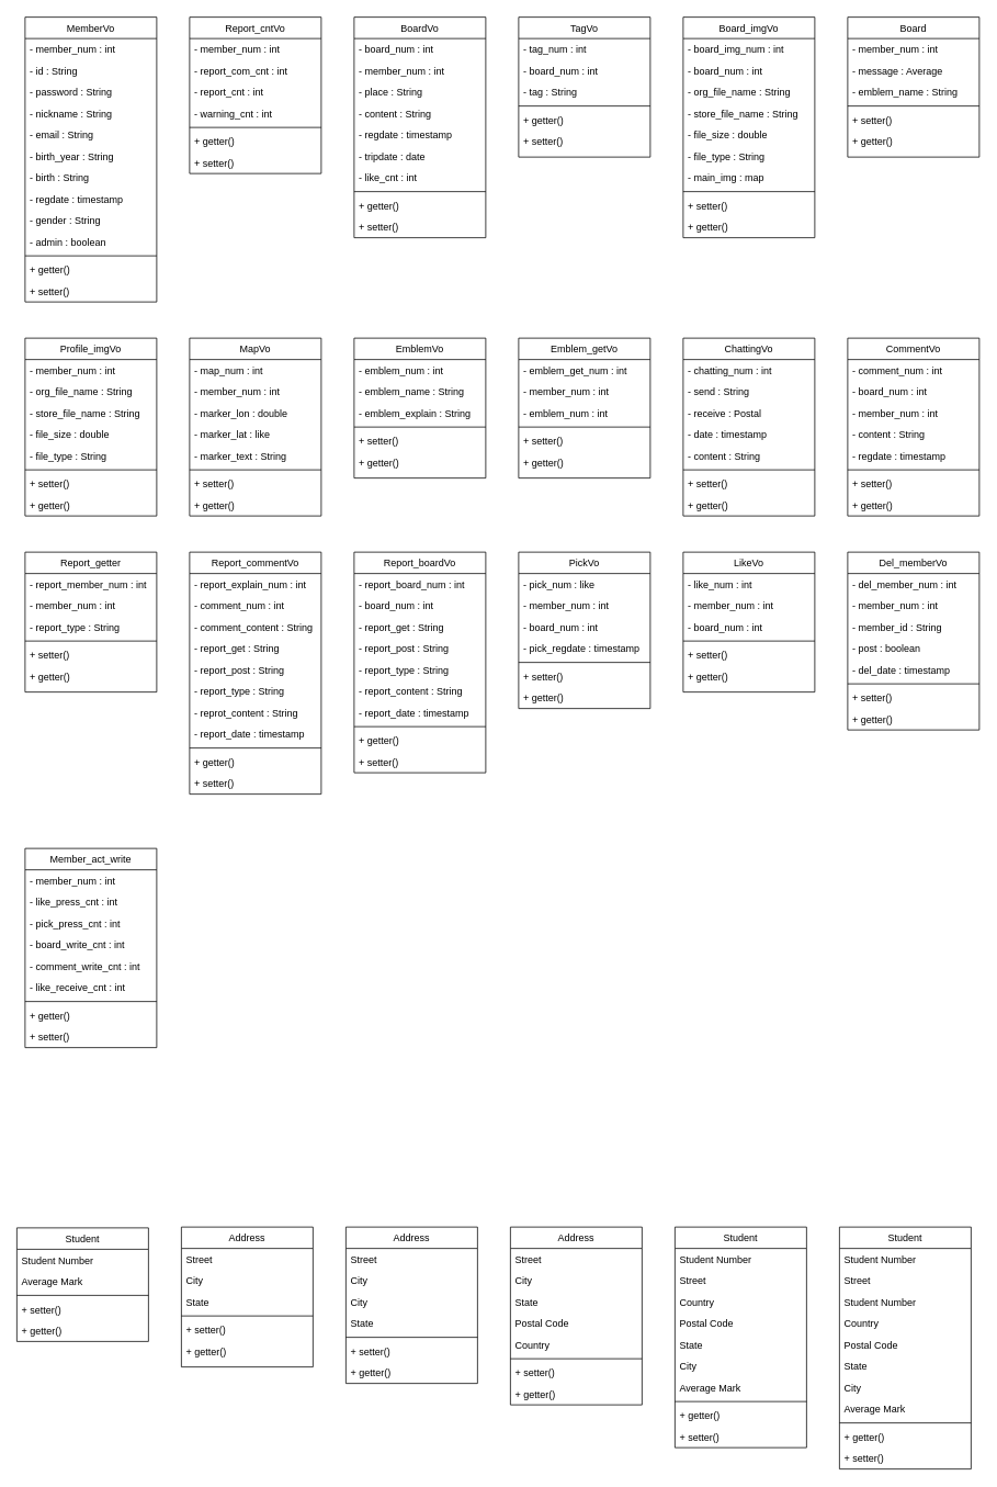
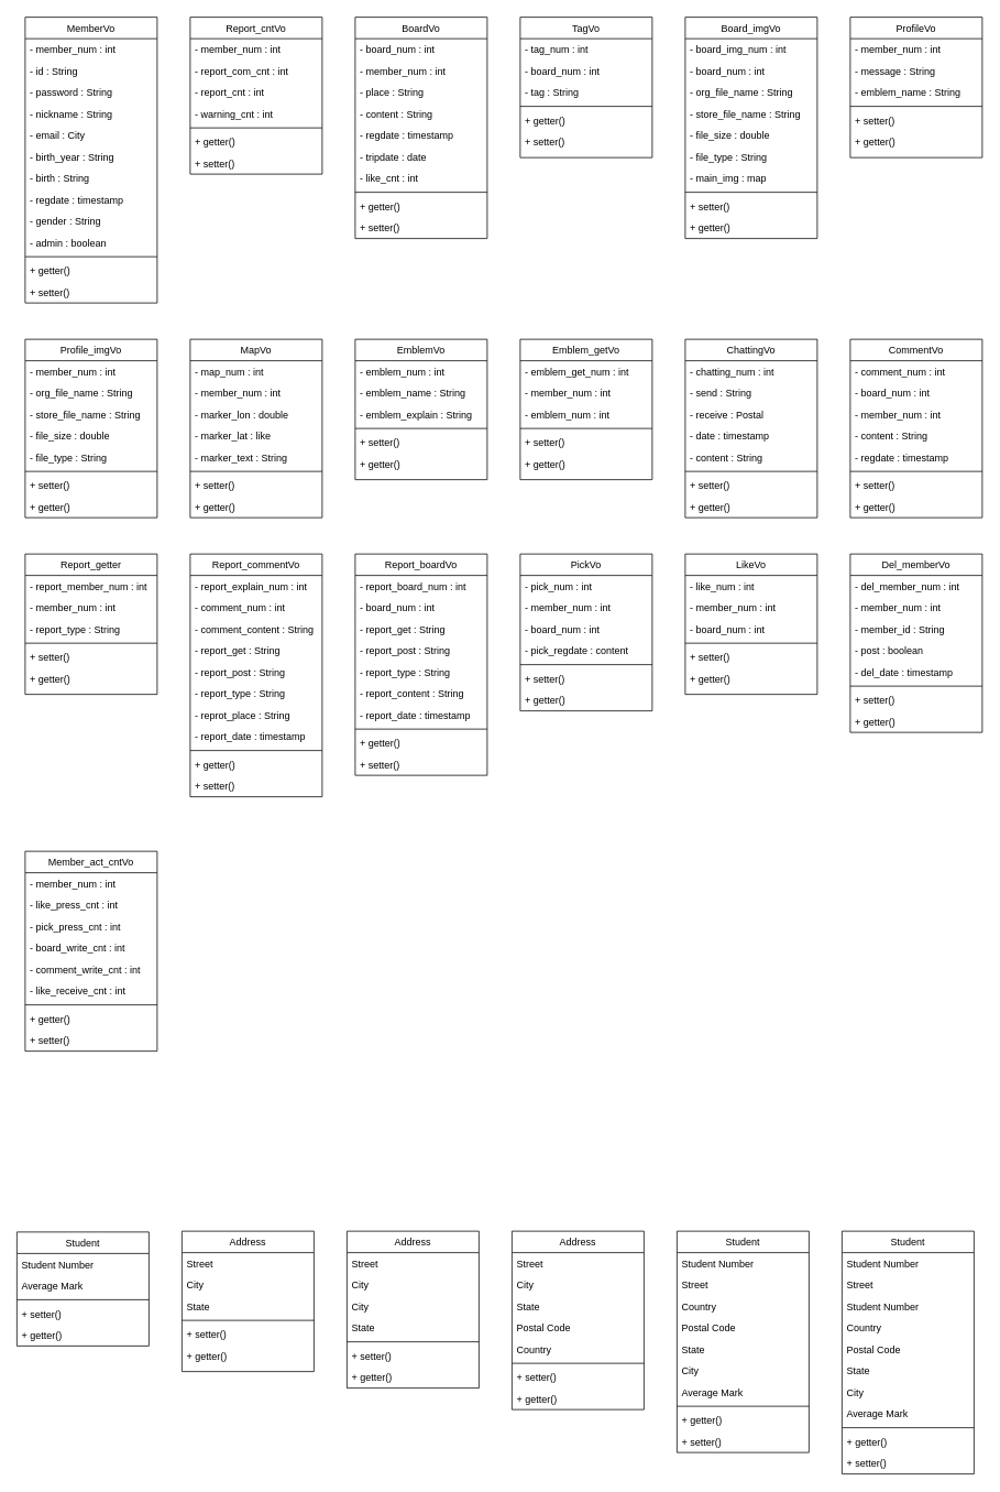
- <mxCell id="106" value="Board" style="swimlane;fontStyle=0;align=center;verticalAlign=top;childLayout=stackLayout;horizontal=1;startSize=26;horizontalStack=0;resizeParent=1;resizeLast=0;collapsible=1;marginBottom=0;rounded=0;shadow=0;strokeWidth=1;" parent="1" vertex="1"><mxGeometry x="1030" y="20" width="160" height="170" as="geometry"><mxRectangle x="550" y="140" width="160" height="26" as="alternateBounds" /></mxGeometry></mxCell>
+ <mxCell id="106" value="ProfileVo" style="swimlane;fontStyle=0;align=center;verticalAlign=top;childLayout=stackLayout;horizontal=1;startSize=26;horizontalStack=0;resizeParent=1;resizeLast=0;collapsible=1;marginBottom=0;rounded=0;shadow=0;strokeWidth=1;" parent="1" vertex="1"><mxGeometry x="1030" y="20" width="160" height="170" as="geometry"><mxRectangle x="550" y="140" width="160" height="26" as="alternateBounds" /></mxGeometry></mxCell>
- <mxCell id="108" value="- message : Average" style="text;align=left;verticalAlign=top;spacingLeft=4;spacingRight=4;overflow=hidden;rotatable=0;points=[[0,0.5],[1,0.5]];portConstraint=eastwest;rounded=0;shadow=0;html=0;" parent="106" vertex="1"><mxGeometry y="52" width="160" height="26" as="geometry" /></mxCell>
+ <mxCell id="108" value="- message : String" style="text;align=left;verticalAlign=top;spacingLeft=4;spacingRight=4;overflow=hidden;rotatable=0;points=[[0,0.5],[1,0.5]];portConstraint=eastwest;rounded=0;shadow=0;html=0;" parent="106" vertex="1"><mxGeometry y="52" width="160" height="26" as="geometry" /></mxCell>
- <mxCell id="7" value="- email : String" style="text;align=left;verticalAlign=top;spacingLeft=4;spacingRight=4;overflow=hidden;rotatable=0;points=[[0,0.5],[1,0.5]];portConstraint=eastwest;rounded=0;shadow=0;html=0;" parent="2" vertex="1"><mxGeometry y="130" width="160" height="26" as="geometry" /></mxCell>
+ <mxCell id="7" value="- email : City" style="text;align=left;verticalAlign=top;spacingLeft=4;spacingRight=4;overflow=hidden;rotatable=0;points=[[0,0.5],[1,0.5]];portConstraint=eastwest;rounded=0;shadow=0;html=0;" parent="2" vertex="1"><mxGeometry y="130" width="160" height="26" as="geometry" /></mxCell>
- <mxCell id="194" value="- pick_num : like" style="text;align=left;verticalAlign=top;spacingLeft=4;spacingRight=4;overflow=hidden;rotatable=0;points=[[0,0.5],[1,0.5]];portConstraint=eastwest;" parent="193" vertex="1"><mxGeometry y="26" width="160" height="26" as="geometry" /></mxCell>
+ <mxCell id="194" value="- pick_num : int" style="text;align=left;verticalAlign=top;spacingLeft=4;spacingRight=4;overflow=hidden;rotatable=0;points=[[0,0.5],[1,0.5]];portConstraint=eastwest;" parent="193" vertex="1"><mxGeometry y="26" width="160" height="26" as="geometry" /></mxCell>
- <mxCell id="197" value="- pick_regdate : timestamp" style="text;align=left;verticalAlign=top;spacingLeft=4;spacingRight=4;overflow=hidden;rotatable=0;points=[[0,0.5],[1,0.5]];portConstraint=eastwest;rounded=0;shadow=0;html=0;" parent="193" vertex="1"><mxGeometry y="104" width="160" height="26" as="geometry" /></mxCell>
+ <mxCell id="197" value="- pick_regdate : content" style="text;align=left;verticalAlign=top;spacingLeft=4;spacingRight=4;overflow=hidden;rotatable=0;points=[[0,0.5],[1,0.5]];portConstraint=eastwest;rounded=0;shadow=0;html=0;" parent="193" vertex="1"><mxGeometry y="104" width="160" height="26" as="geometry" /></mxCell>
- <mxCell id="177" value="- reprot_content : String" style="text;align=left;verticalAlign=top;spacingLeft=4;spacingRight=4;overflow=hidden;rotatable=0;points=[[0,0.5],[1,0.5]];portConstraint=eastwest;rounded=0;shadow=0;html=0;" parent="170" vertex="1"><mxGeometry y="182" width="160" height="26" as="geometry" /></mxCell>
+ <mxCell id="177" value="- reprot_place : String" style="text;align=left;verticalAlign=top;spacingLeft=4;spacingRight=4;overflow=hidden;rotatable=0;points=[[0,0.5],[1,0.5]];portConstraint=eastwest;rounded=0;shadow=0;html=0;" parent="170" vertex="1"><mxGeometry y="182" width="160" height="26" as="geometry" /></mxCell>
- <mxCell id="217" value="Member_act_write" style="swimlane;fontStyle=0;align=center;verticalAlign=top;childLayout=stackLayout;horizontal=1;startSize=26;horizontalStack=0;resizeParent=1;resizeLast=0;collapsible=1;marginBottom=0;rounded=0;shadow=0;strokeWidth=1;" parent="1" vertex="1"><mxGeometry x="30" y="1030" width="160" height="242" as="geometry"><mxRectangle x="130" y="380" width="160" height="26" as="alternateBounds" /></mxGeometry></mxCell>
+ <mxCell id="217" value="Member_act_cntVo" style="swimlane;fontStyle=0;align=center;verticalAlign=top;childLayout=stackLayout;horizontal=1;startSize=26;horizontalStack=0;resizeParent=1;resizeLast=0;collapsible=1;marginBottom=0;rounded=0;shadow=0;strokeWidth=1;" parent="1" vertex="1"><mxGeometry x="30" y="1030" width="160" height="242" as="geometry"><mxRectangle x="130" y="380" width="160" height="26" as="alternateBounds" /></mxGeometry></mxCell>
